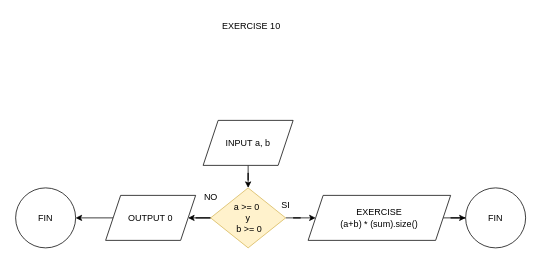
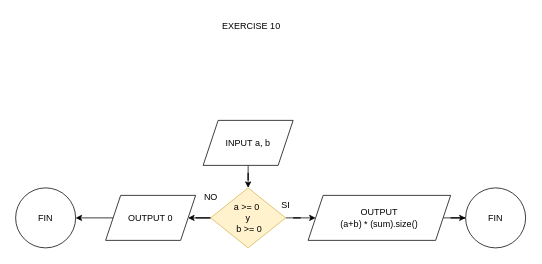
- <mxCell id="10" value="EXERCISE&lt;div&gt;(a+b) * (sum).size()&lt;/div&gt;" style="shape=parallelogram;perimeter=parallelogramPerimeter;whiteSpace=wrap;html=1;fixedSize=1;" vertex="1" parent="1"><mxGeometry x="410" y="260" width="190" height="60" as="geometry" /></mxCell>
+ <mxCell id="10" value="OUTPUT&lt;div&gt;(a+b) * (sum).size()&lt;/div&gt;" style="shape=parallelogram;perimeter=parallelogramPerimeter;whiteSpace=wrap;html=1;fixedSize=1;" vertex="1" parent="1"><mxGeometry x="410" y="260" width="190" height="60" as="geometry" /></mxCell>
